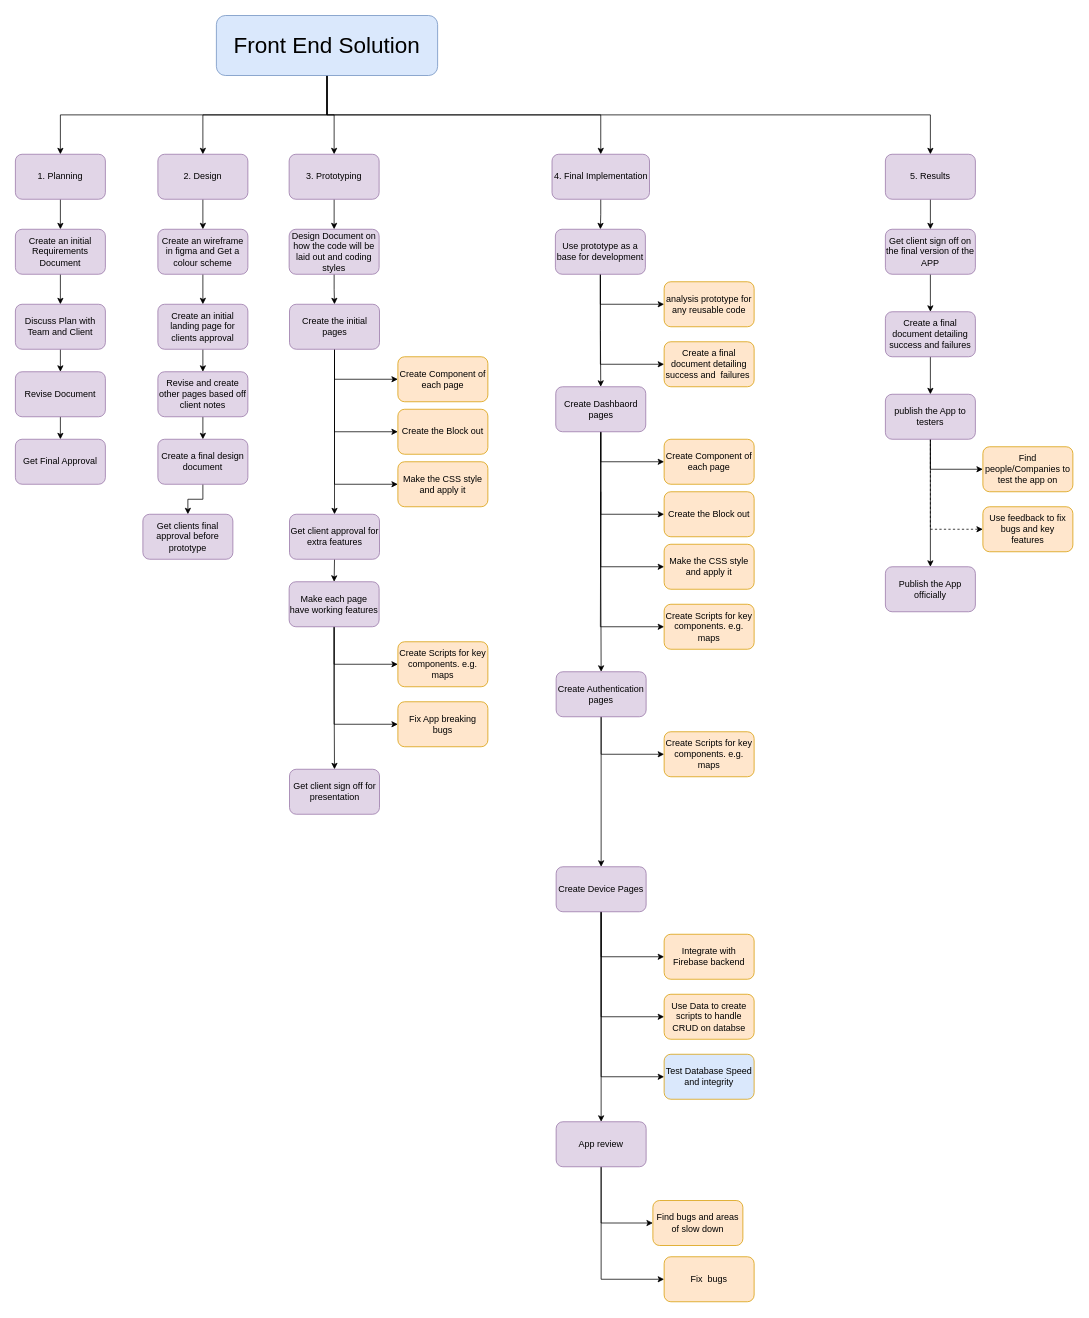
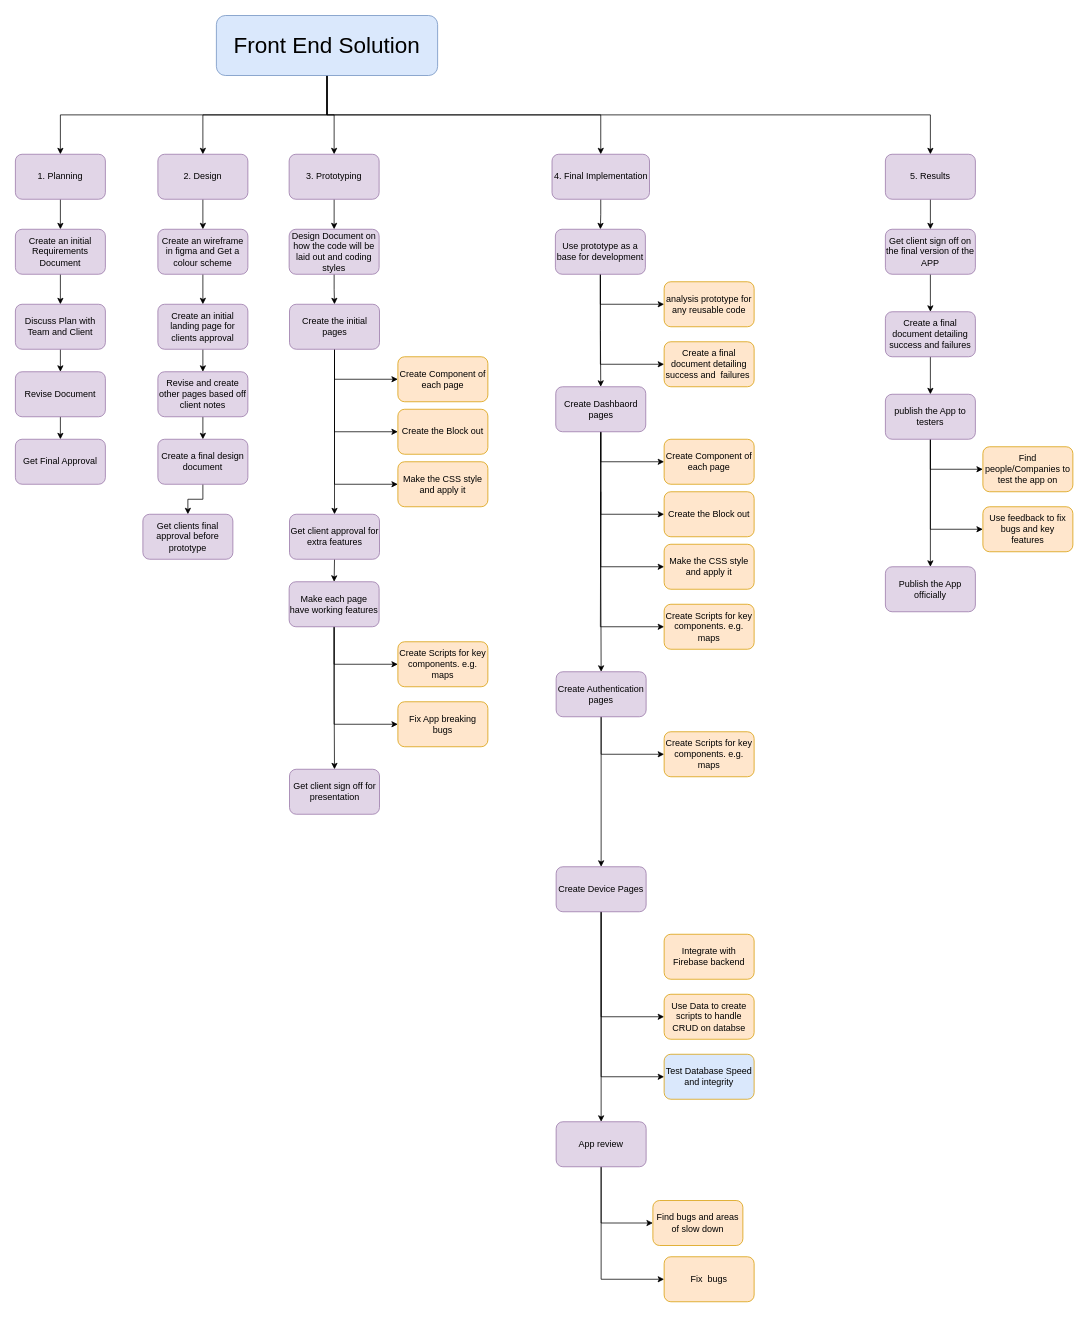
- <mxCell id="91" style="edgeStyle=orthogonalEdgeStyle;rounded=0;orthogonalLoop=1;jettySize=auto;html=1;exitX=0.5;exitY=1;exitDx=0;exitDy=0;entryX=0;entryY=0.5;entryDx=0;entryDy=0;dashed=1;" edge="1" parent="1" source="93" target="95"><mxGeometry relative="1" as="geometry" /></mxCell>
+ <mxCell id="91" style="edgeStyle=orthogonalEdgeStyle;rounded=0;orthogonalLoop=1;jettySize=auto;html=1;exitX=0.5;exitY=1;exitDx=0;exitDy=0;entryX=0;entryY=0.5;entryDx=0;entryDy=0;" edge="1" parent="1" source="93" target="95"><mxGeometry relative="1" as="geometry" /></mxCell>
- <mxCell id="68" style="edgeStyle=orthogonalEdgeStyle;rounded=0;orthogonalLoop=1;jettySize=auto;html=1;exitX=0.5;exitY=1;exitDx=0;exitDy=0;entryX=0;entryY=0.5;entryDx=0;entryDy=0;" edge="1" parent="1" source="72" target="79"><mxGeometry relative="1" as="geometry" /></mxCell>
